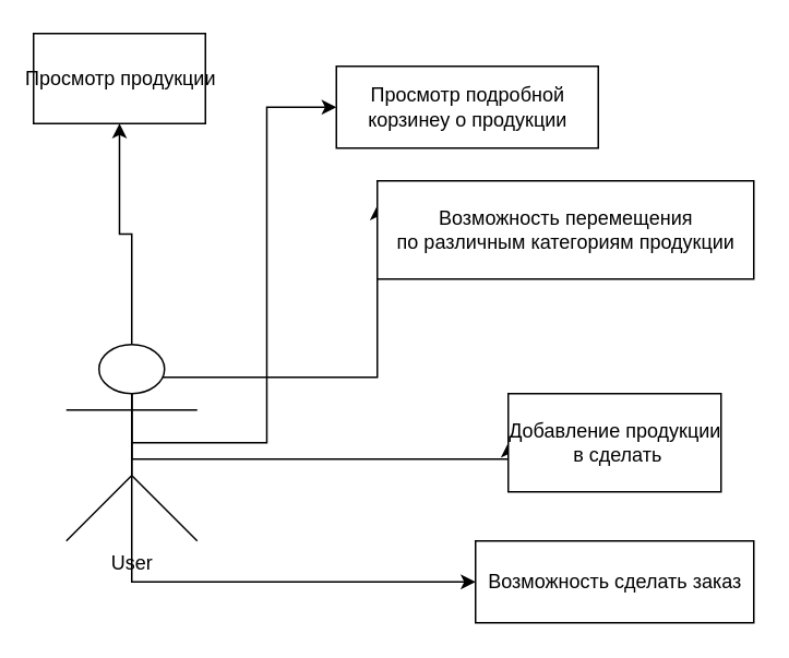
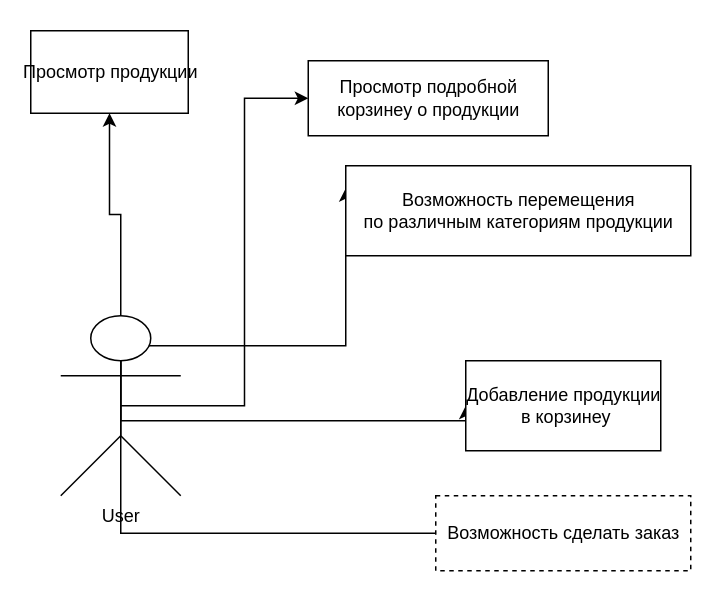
- <mxCell id="9" value="Добавление продукции&lt;br&gt;&amp;nbsp;в сделать" style="html=1;" vertex="1" parent="1"><mxGeometry x="310" y="240" width="130" height="60" as="geometry" /></mxCell>
+ <mxCell id="9" value="Добавление продукции&lt;br&gt;&amp;nbsp;в корзинеу" style="html=1;" vertex="1" parent="1"><mxGeometry x="310" y="240" width="130" height="60" as="geometry" /></mxCell>
- <mxCell id="3" style="edgeStyle=orthogonalEdgeStyle;rounded=0;orthogonalLoop=1;jettySize=auto;html=1;exitX=0.5;exitY=0.5;exitDx=0;exitDy=0;exitPerimeter=0;" edge="1" parent="1" source="7" target="11"><mxGeometry relative="1" as="geometry"><mxPoint x="180" y="350" as="sourcePoint" /><Array as="points"><mxPoint x="80" y="355" /></Array></mxGeometry></mxCell>
+ <mxCell id="3" style="edgeStyle=orthogonalEdgeStyle;rounded=0;orthogonalLoop=1;jettySize=auto;html=1;exitX=0.5;exitY=0.5;exitDx=0;exitDy=0;exitPerimeter=0;endArrow=none;" edge="1" parent="1" source="7" target="11"><mxGeometry relative="1" as="geometry"><mxPoint x="180" y="350" as="sourcePoint" /><Array as="points"><mxPoint x="80" y="355" /></Array></mxGeometry></mxCell>
- <mxCell id="11" value="Возможность сделать заказ" style="html=1;" vertex="1" parent="1"><mxGeometry x="290" y="330" width="170" height="50" as="geometry" /></mxCell>
+ <mxCell id="11" value="Возможность сделать заказ" style="html=1;dashed=1;" vertex="1" parent="1"><mxGeometry x="290" y="330" width="170" height="50" as="geometry" /></mxCell>
